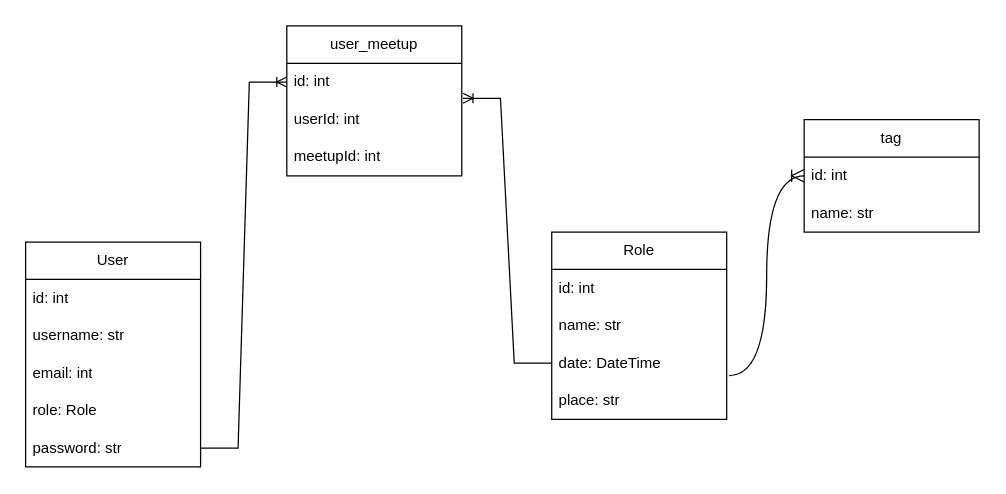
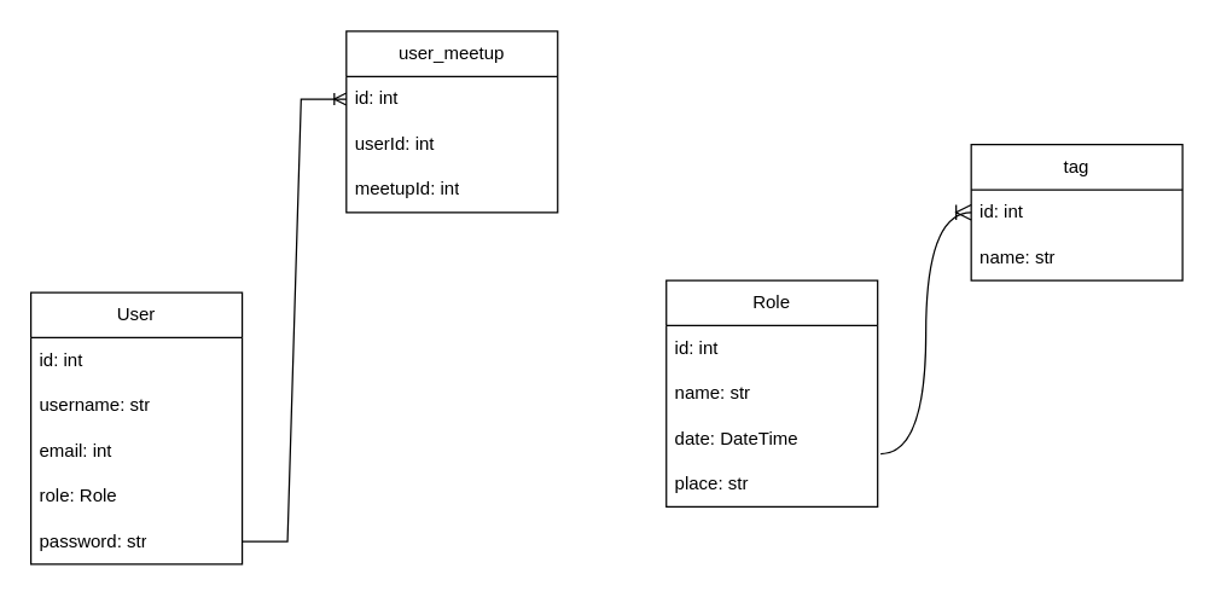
- <mxCell id="18" value="" style="edgeStyle=entityRelationEdgeStyle;fontSize=12;html=1;endArrow=ERoneToMany;rounded=0;exitX=0;exitY=0.5;exitDx=0;exitDy=0;entryX=1.007;entryY=-0.067;entryDx=0;entryDy=0;entryPerimeter=0;" parent="1" source="11" target="15" edge="1"><mxGeometry width="100" height="100" relative="1" as="geometry"><mxPoint x="220" y="264" as="sourcePoint" /><mxPoint x="320" y="164" as="targetPoint" /></mxGeometry></mxCell>
